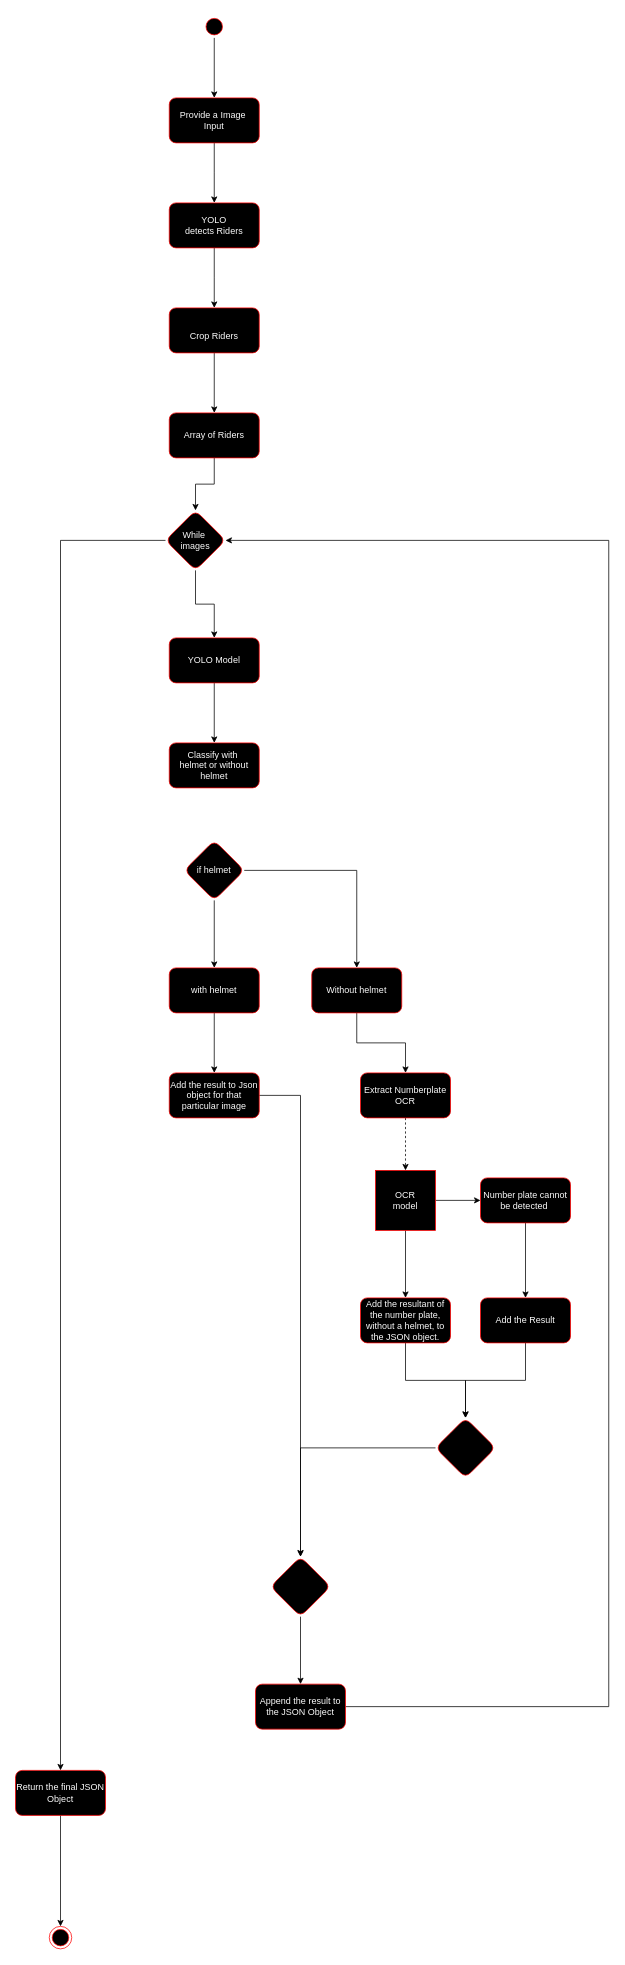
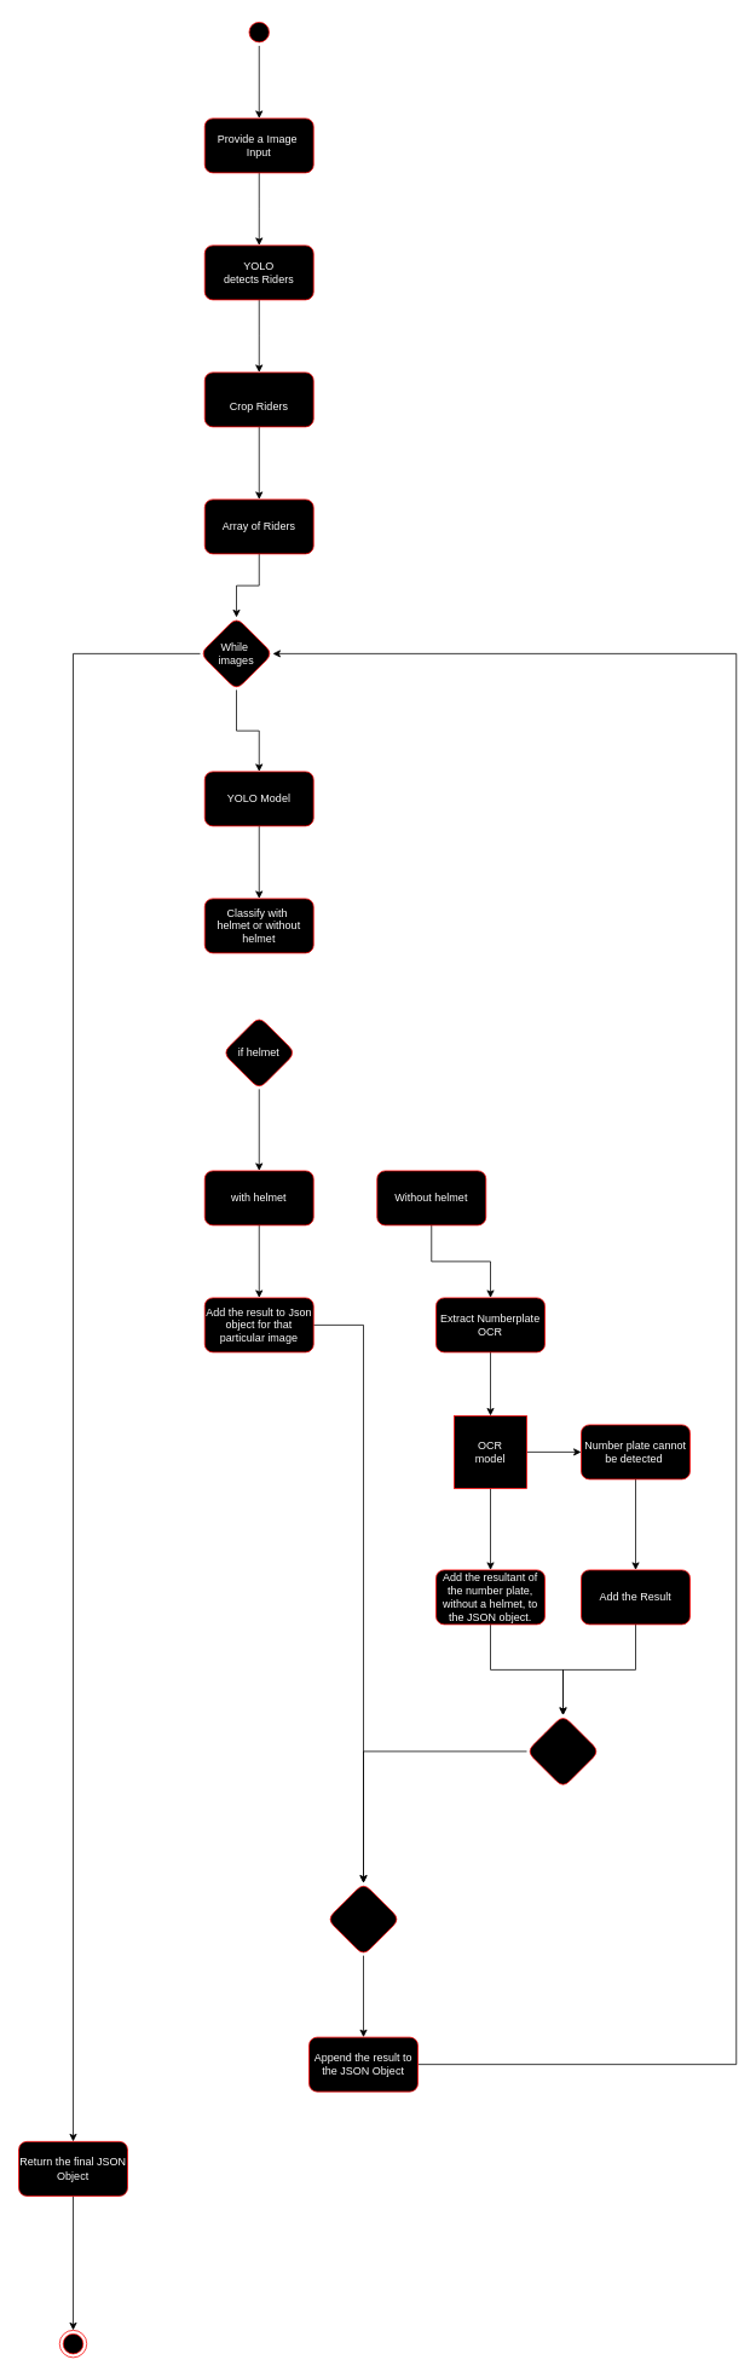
- <mxCell id="17" value="" style="edgeStyle=orthogonalEdgeStyle;rounded=0;orthogonalLoop=1;jettySize=auto;html=1;" parent="1" source="18" target="22" edge="1"><mxGeometry relative="1" as="geometry" /></mxCell>
- <mxCell id="23" value="" style="edgeStyle=orthogonalEdgeStyle;rounded=0;orthogonalLoop=1;jettySize=auto;html=1;dashed=1;" parent="1" source="24" target="27" edge="1"><mxGeometry relative="1" as="geometry" /></mxCell>
+ <mxCell id="23" value="" style="edgeStyle=orthogonalEdgeStyle;rounded=0;orthogonalLoop=1;jettySize=auto;html=1;" parent="1" source="24" target="27" edge="1"><mxGeometry relative="1" as="geometry" /></mxCell>
